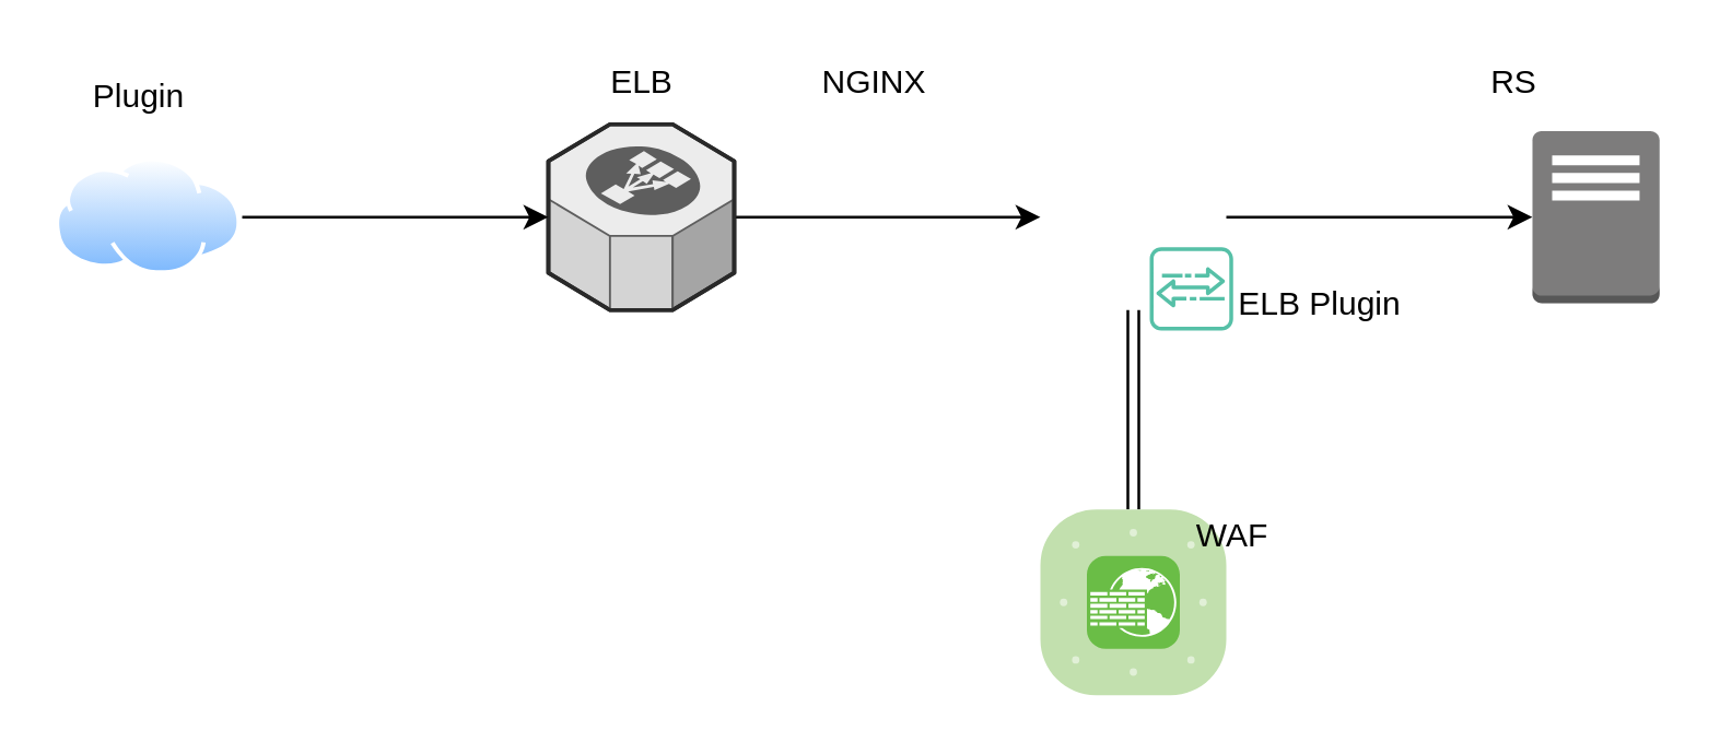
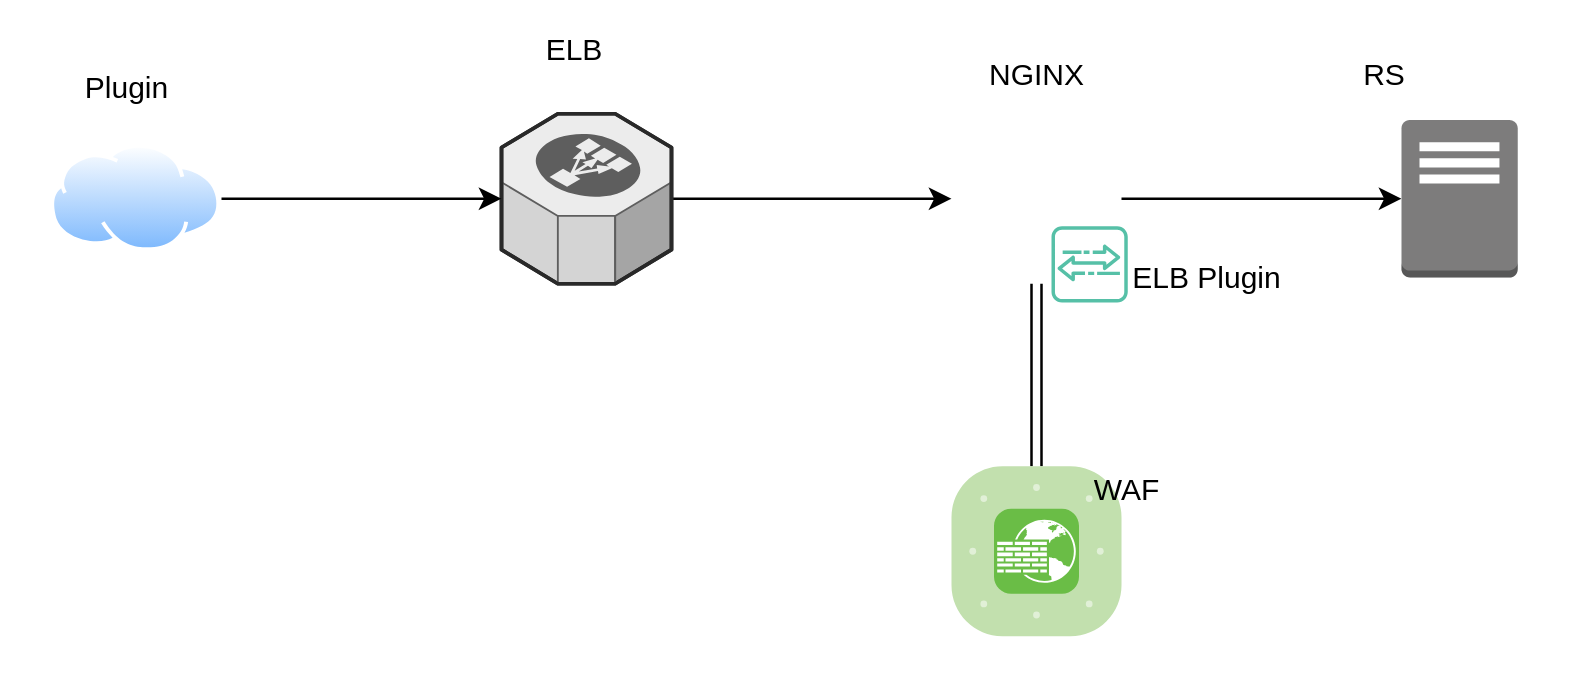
- <mxCell id="13" value="ELB" style="text;html=1;align=center;verticalAlign=middle;resizable=0;points=[];autosize=1;strokeColor=none;fillColor=none;" vertex="1" parent="1"><mxGeometry x="214" y="20" width="40" height="20" as="geometry" /></mxCell>
+ <mxCell id="13" value="ELB" style="text;html=1;align=center;verticalAlign=middle;resizable=0;points=[];autosize=1;strokeColor=none;fillColor=none;" vertex="1" parent="1"><mxGeometry x="209" y="10" width="40" height="20" as="geometry" /></mxCell>
- <mxCell id="14" value="NGINX" style="text;html=1;align=center;verticalAlign=middle;resizable=0;points=[];autosize=1;strokeColor=none;fillColor=none;" vertex="1" parent="1"><mxGeometry x="294" y="20" width="50" height="20" as="geometry" /></mxCell>
+ <mxCell id="14" value="NGINX" style="text;html=1;align=center;verticalAlign=middle;resizable=0;points=[];autosize=1;strokeColor=none;fillColor=none;" vertex="1" parent="1"><mxGeometry x="389" y="20" width="50" height="20" as="geometry" /></mxCell>
